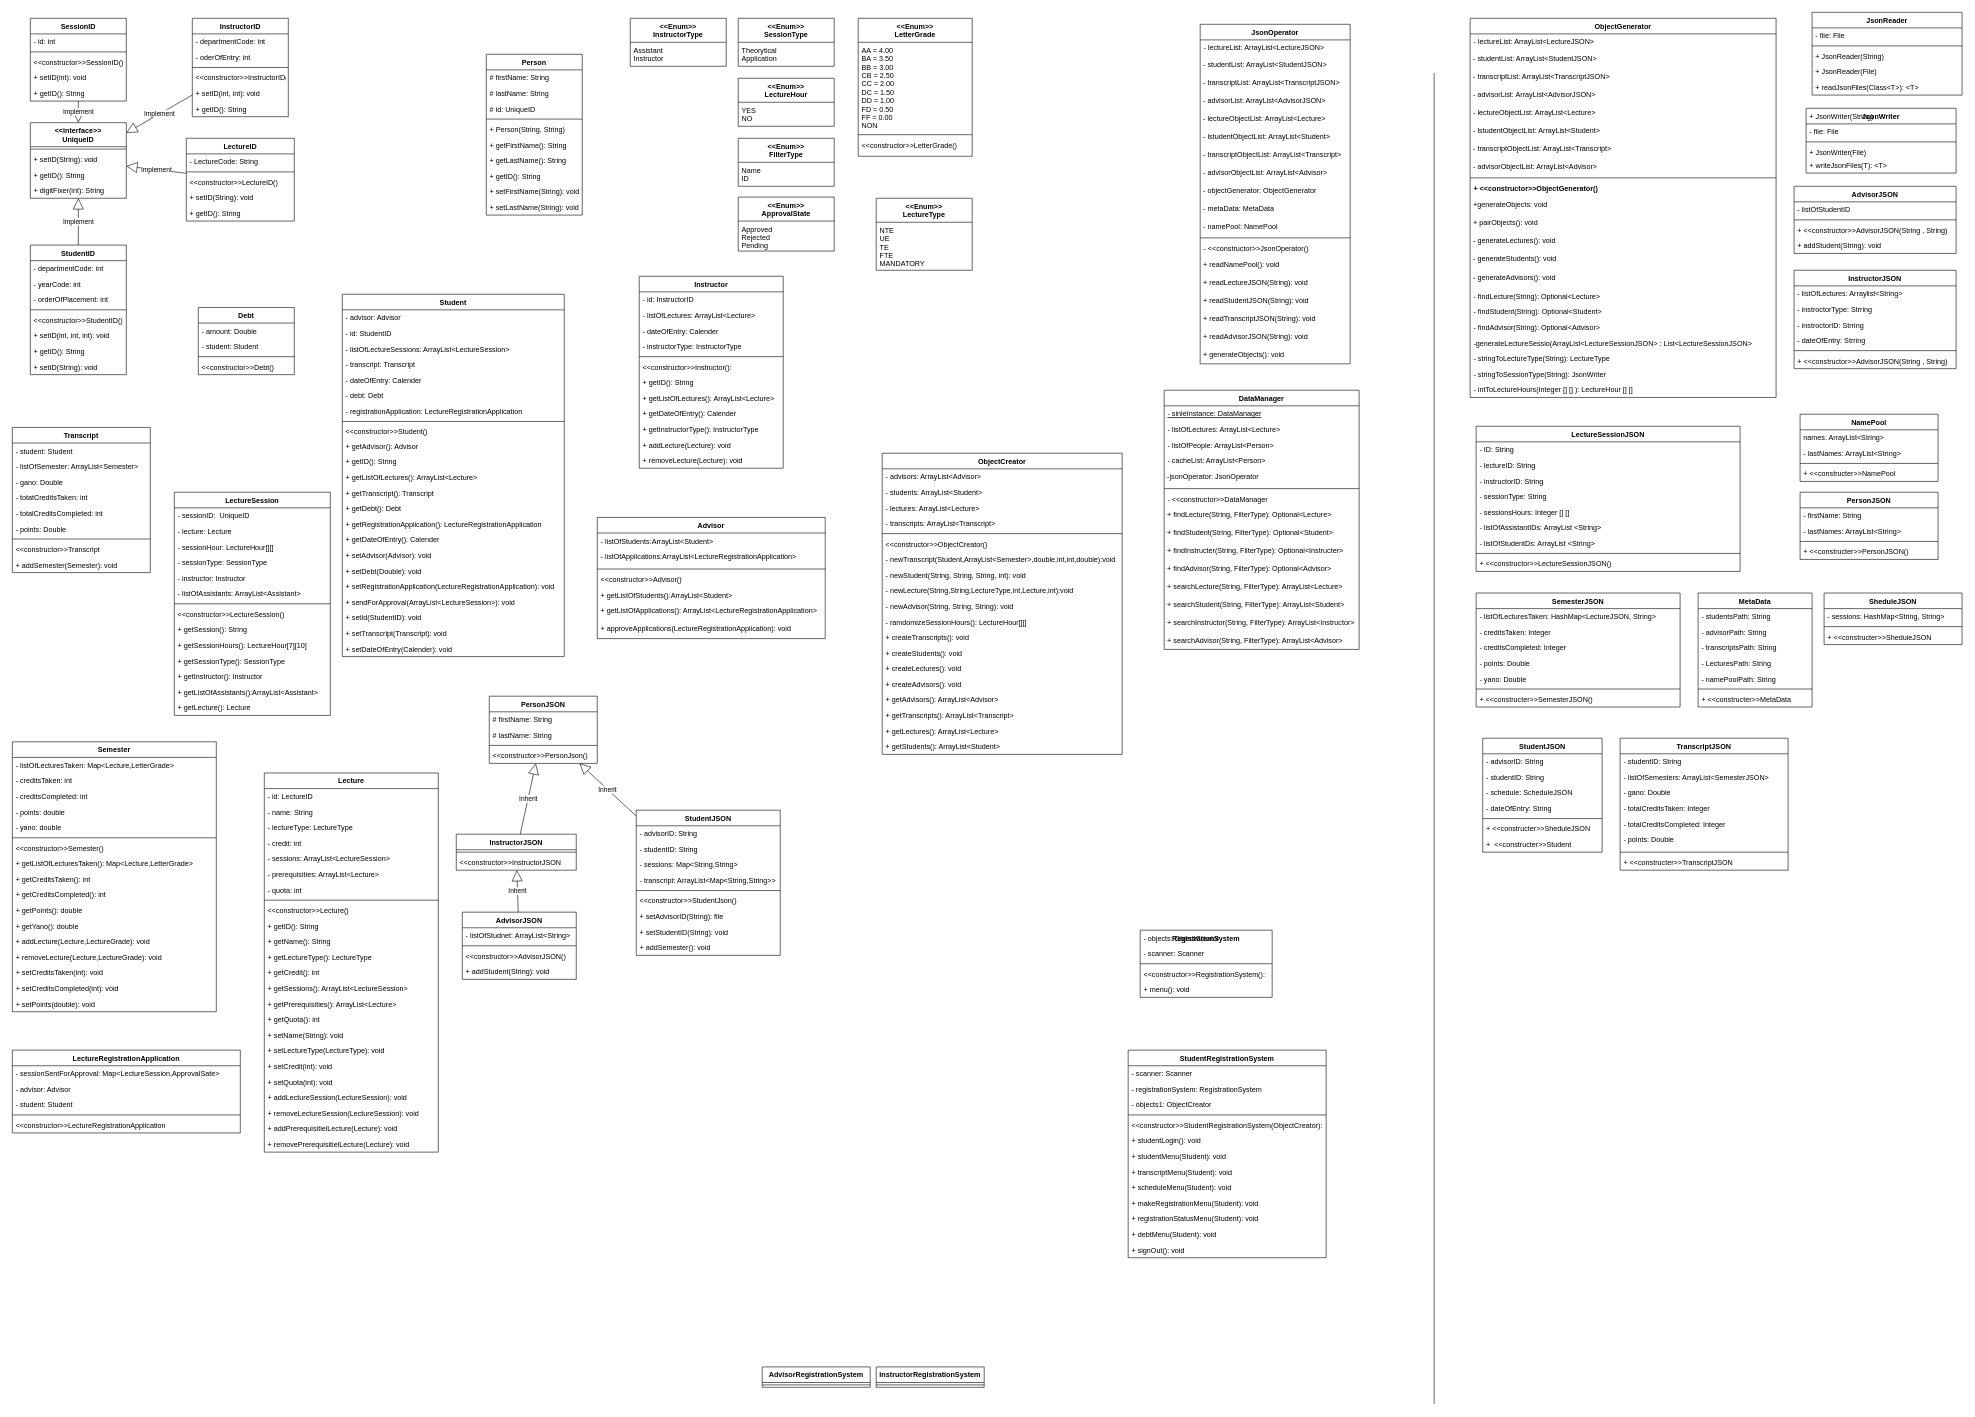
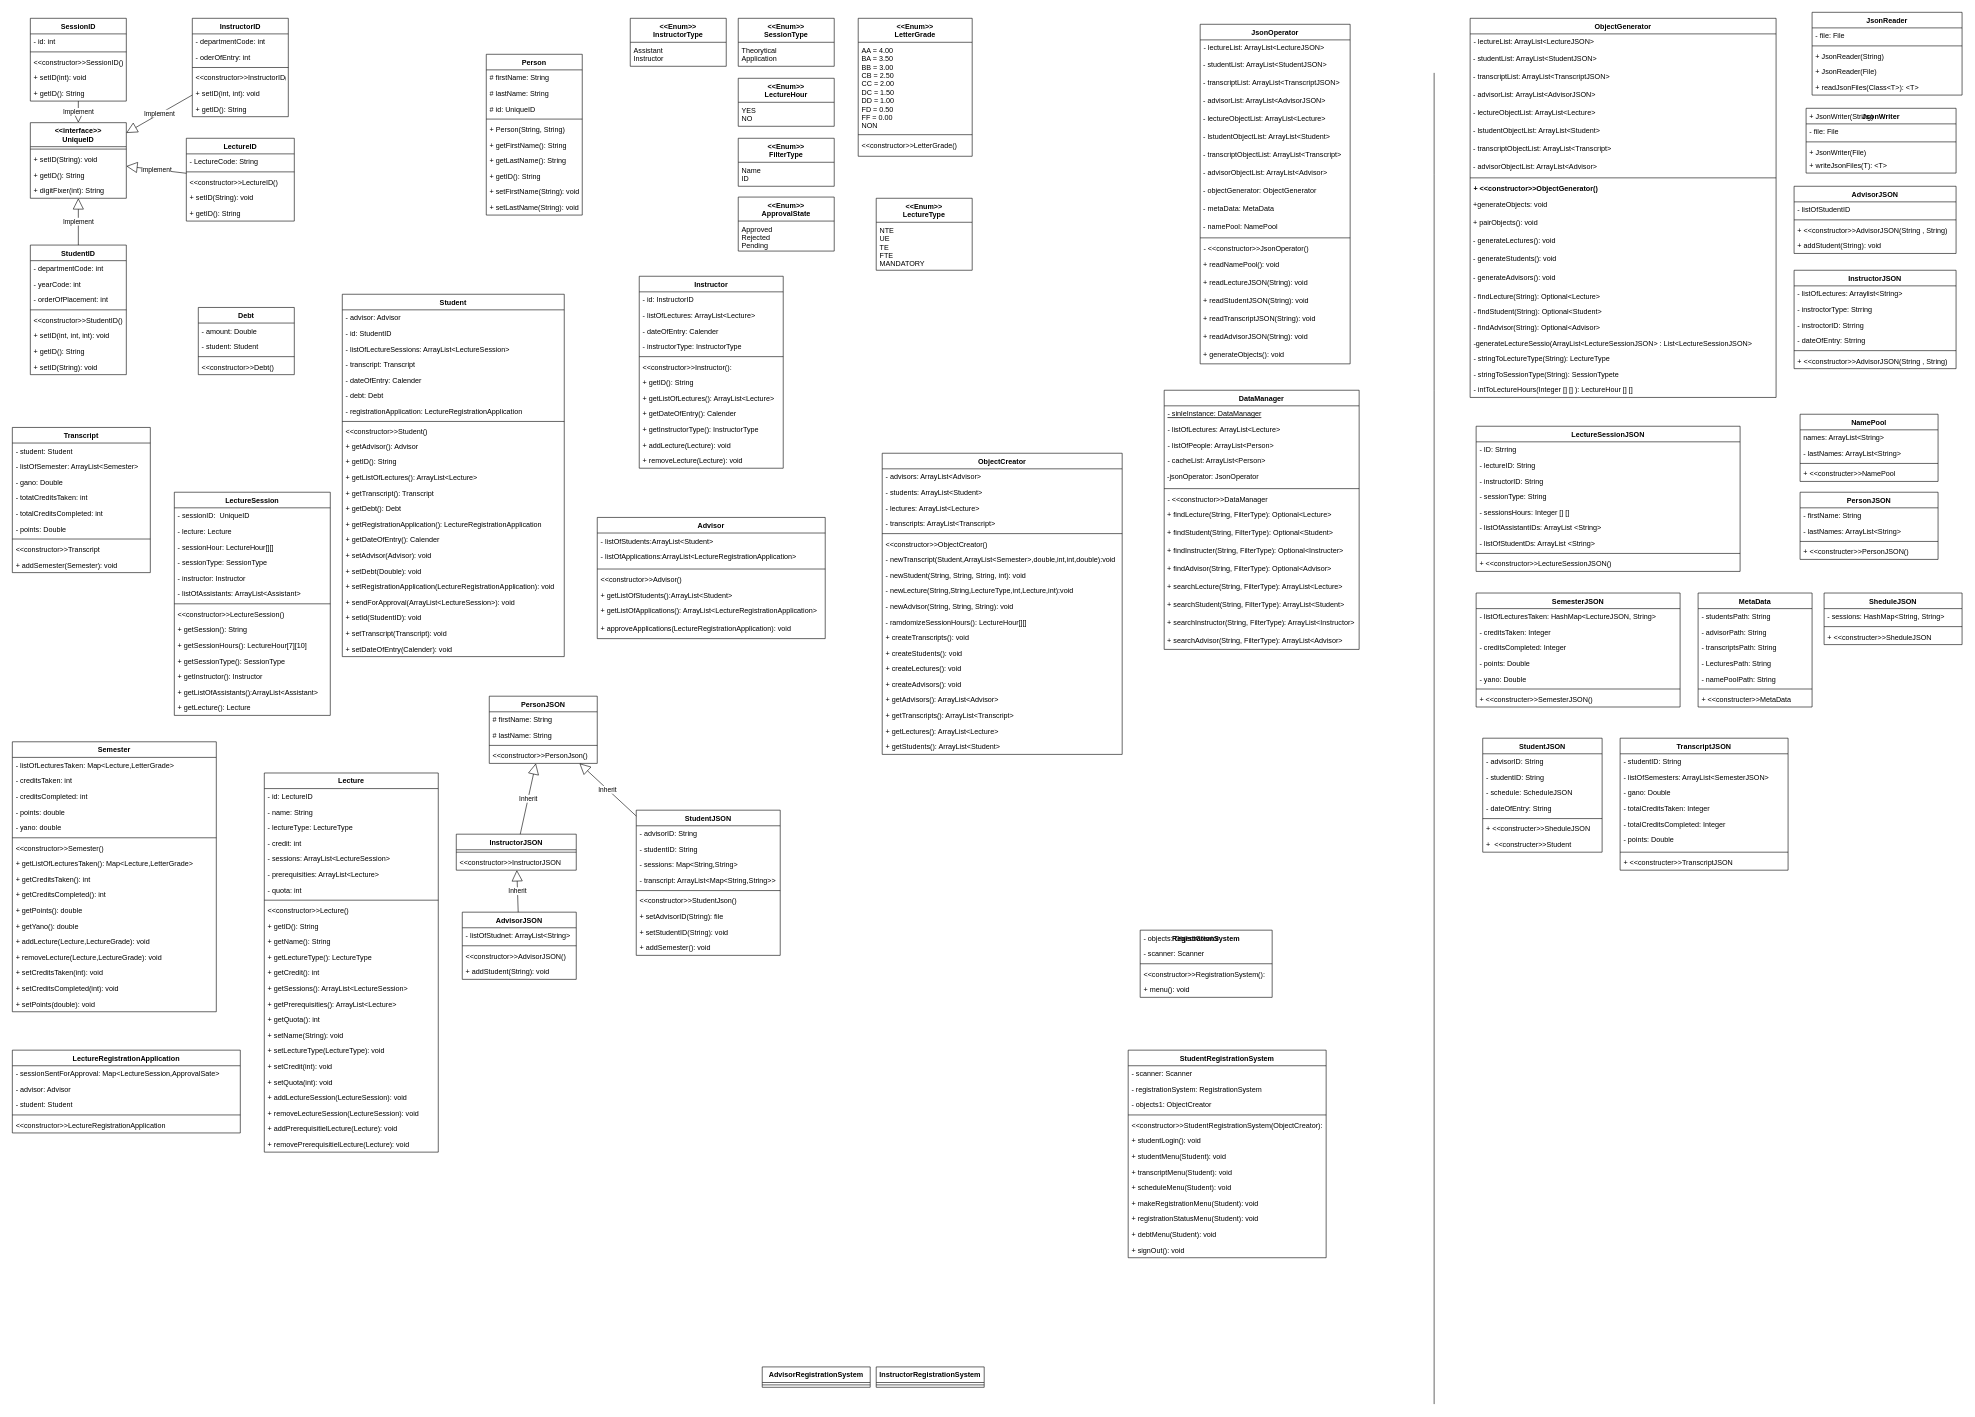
- <mxCell id="329" value="- stringToSessionType(String): JsonWriter" style="text;strokeColor=none;fillColor=none;align=left;verticalAlign=top;spacingLeft=4;spacingRight=4;overflow=hidden;rotatable=0;points=[[0,0.5],[1,0.5]];portConstraint=eastwest;" parent="308" vertex="1"><mxGeometry y="580" width="510" height="26" as="geometry" /></mxCell>
+ <mxCell id="329" value="- stringToSessionType(String): SessionTypete" style="text;strokeColor=none;fillColor=none;align=left;verticalAlign=top;spacingLeft=4;spacingRight=4;overflow=hidden;rotatable=0;points=[[0,0.5],[1,0.5]];portConstraint=eastwest;" parent="308" vertex="1"><mxGeometry y="580" width="510" height="26" as="geometry" /></mxCell>
- <mxCell id="344" value="- ID: String" style="text;strokeColor=none;fillColor=none;align=left;verticalAlign=top;spacingLeft=4;spacingRight=4;overflow=hidden;rotatable=0;points=[[0,0.5],[1,0.5]];portConstraint=eastwest;" parent="343" vertex="1"><mxGeometry y="26" width="440" height="26" as="geometry" /></mxCell>
+ <mxCell id="344" value="- ID: Strring" style="text;strokeColor=none;fillColor=none;align=left;verticalAlign=top;spacingLeft=4;spacingRight=4;overflow=hidden;rotatable=0;points=[[0,0.5],[1,0.5]];portConstraint=eastwest;" parent="343" vertex="1"><mxGeometry y="26" width="440" height="26" as="geometry" /></mxCell>
